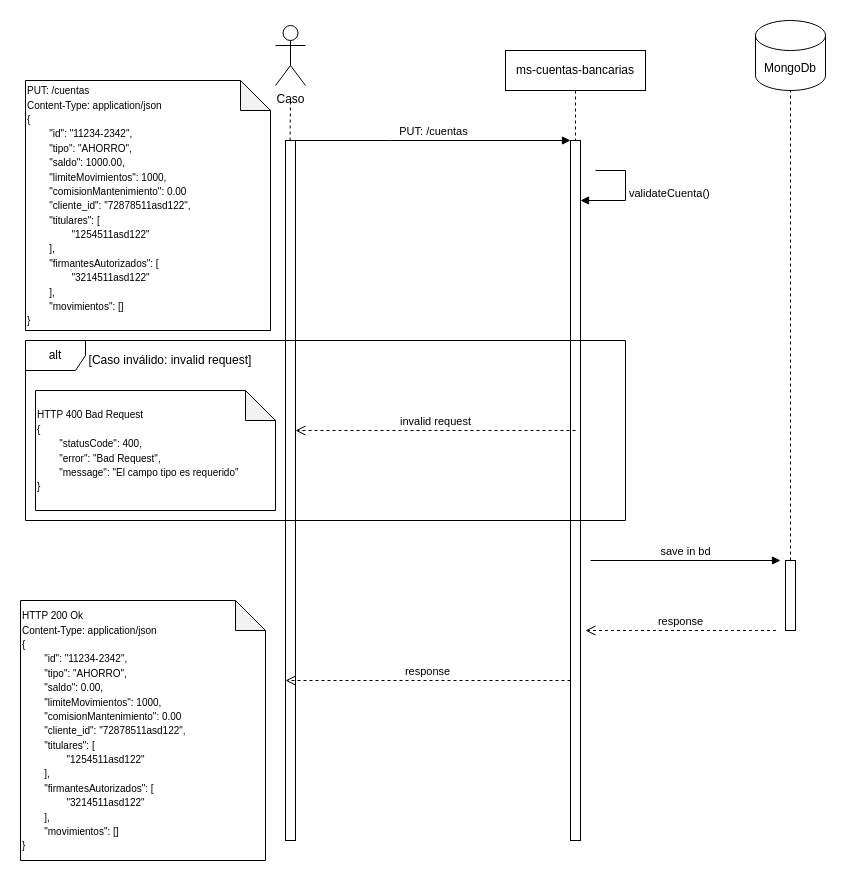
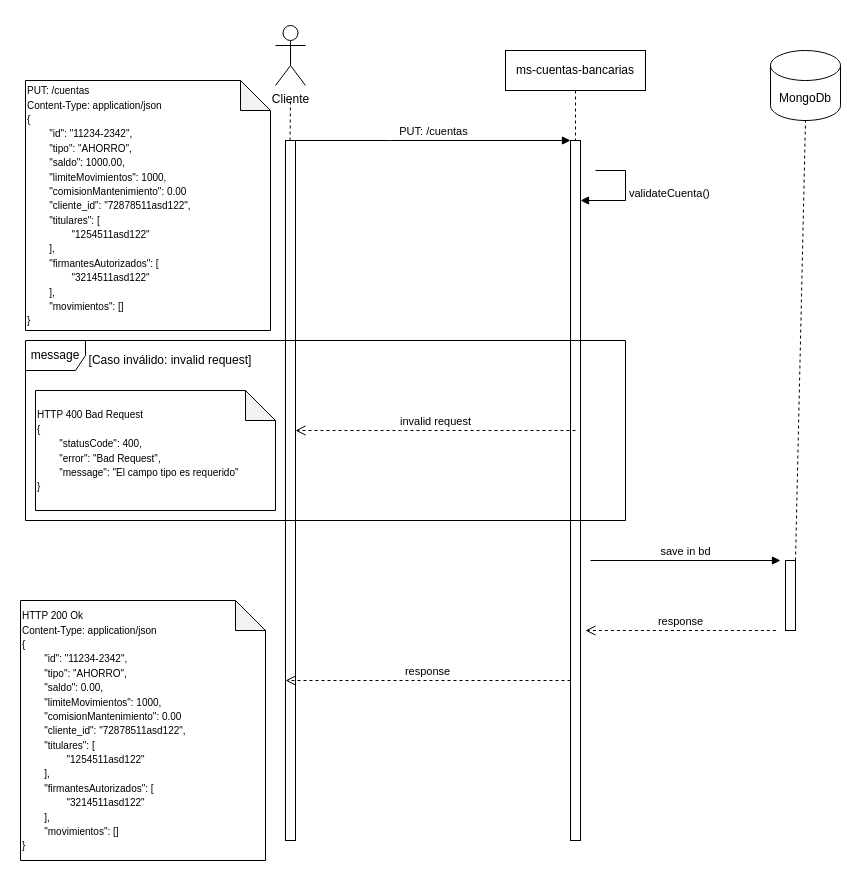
- <mxCell id="14" value="MongoDb" style="shape=cylinder3;whiteSpace=wrap;html=1;boundedLbl=1;backgroundOutline=1;size=15;" parent="1" vertex="1"><mxGeometry x="755" y="20" width="70" height="70" as="geometry" /></mxCell>
+ <mxCell id="14" value="MongoDb" style="shape=cylinder3;whiteSpace=wrap;html=1;boundedLbl=1;backgroundOutline=1;size=15;" parent="1" vertex="1"><mxGeometry x="770" y="50" width="70" height="70" as="geometry" /></mxCell>
- <mxCell id="6" value="Caso" style="shape=umlActor;verticalLabelPosition=bottom;verticalAlign=top;html=1;outlineConnect=0;labelBackgroundColor=none;" parent="1" vertex="1"><mxGeometry x="275" y="25" width="30" height="60" as="geometry" /></mxCell>
+ <mxCell id="6" value="Cliente" style="shape=umlActor;verticalLabelPosition=bottom;verticalAlign=top;html=1;outlineConnect=0;labelBackgroundColor=none;" parent="1" vertex="1"><mxGeometry x="275" y="25" width="30" height="60" as="geometry" /></mxCell>
- <mxCell id="11" value="alt" style="shape=umlFrame;whiteSpace=wrap;html=1;pointerEvents=0;" parent="1" vertex="1"><mxGeometry x="25" y="340" width="600" height="180" as="geometry" /></mxCell>
+ <mxCell id="11" value="message" style="shape=umlFrame;whiteSpace=wrap;html=1;pointerEvents=0;" parent="1" vertex="1"><mxGeometry x="25" y="340" width="600" height="180" as="geometry" /></mxCell>
